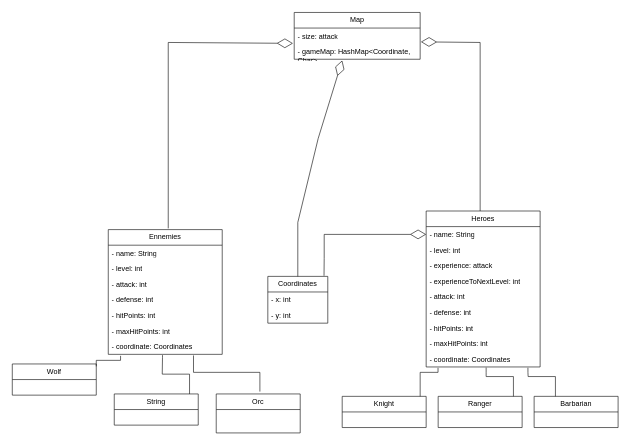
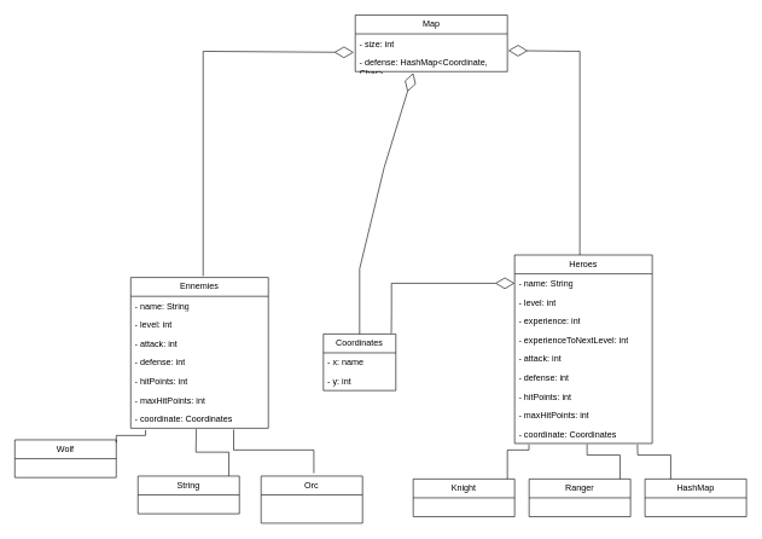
- <mxCell id="27" value="- size: attack" style="text;strokeColor=none;fillColor=none;align=left;verticalAlign=top;spacingLeft=4;spacingRight=4;overflow=hidden;rotatable=0;points=[[0,0.5],[1,0.5]];portConstraint=eastwest;whiteSpace=wrap;html=1;" vertex="1" parent="26"><mxGeometry y="26" width="210" height="26" as="geometry" /></mxCell>
+ <mxCell id="27" value="- size: int" style="text;strokeColor=none;fillColor=none;align=left;verticalAlign=top;spacingLeft=4;spacingRight=4;overflow=hidden;rotatable=0;points=[[0,0.5],[1,0.5]];portConstraint=eastwest;whiteSpace=wrap;html=1;" vertex="1" parent="26"><mxGeometry y="26" width="210" height="26" as="geometry" /></mxCell>
- <mxCell id="28" value="- gameMap: HashMap&amp;lt;Coordinate, Char&amp;gt;" style="text;strokeColor=none;fillColor=none;align=left;verticalAlign=top;spacingLeft=4;spacingRight=4;overflow=hidden;rotatable=0;points=[[0,0.5],[1,0.5]];portConstraint=eastwest;whiteSpace=wrap;html=1;" vertex="1" parent="26"><mxGeometry y="52" width="210" height="26" as="geometry" /></mxCell>
+ <mxCell id="28" value="- defense: HashMap&amp;lt;Coordinate, Char&amp;gt;" style="text;strokeColor=none;fillColor=none;align=left;verticalAlign=top;spacingLeft=4;spacingRight=4;overflow=hidden;rotatable=0;points=[[0,0.5],[1,0.5]];portConstraint=eastwest;whiteSpace=wrap;html=1;" vertex="1" parent="26"><mxGeometry y="52" width="210" height="26" as="geometry" /></mxCell>
- <mxCell id="5" value="- experience: attack" style="text;strokeColor=none;fillColor=none;align=left;verticalAlign=top;spacingLeft=4;spacingRight=4;overflow=hidden;rotatable=0;points=[[0,0.5],[1,0.5]];portConstraint=eastwest;whiteSpace=wrap;html=1;" vertex="1" parent="2"><mxGeometry y="78" width="190" height="26" as="geometry" /></mxCell>
+ <mxCell id="5" value="- experience: int" style="text;strokeColor=none;fillColor=none;align=left;verticalAlign=top;spacingLeft=4;spacingRight=4;overflow=hidden;rotatable=0;points=[[0,0.5],[1,0.5]];portConstraint=eastwest;whiteSpace=wrap;html=1;" vertex="1" parent="2"><mxGeometry y="78" width="190" height="26" as="geometry" /></mxCell>
- <mxCell id="30" value="- x: int" style="text;strokeColor=none;fillColor=none;align=left;verticalAlign=top;spacingLeft=4;spacingRight=4;overflow=hidden;rotatable=0;points=[[0,0.5],[1,0.5]];portConstraint=eastwest;whiteSpace=wrap;html=1;" vertex="1" parent="29"><mxGeometry y="26" width="100" height="26" as="geometry" /></mxCell>
+ <mxCell id="30" value="- x: name" style="text;strokeColor=none;fillColor=none;align=left;verticalAlign=top;spacingLeft=4;spacingRight=4;overflow=hidden;rotatable=0;points=[[0,0.5],[1,0.5]];portConstraint=eastwest;whiteSpace=wrap;html=1;" vertex="1" parent="29"><mxGeometry y="26" width="100" height="26" as="geometry" /></mxCell>
- <mxCell id="14" value="Barbarian" style="swimlane;fontStyle=0;childLayout=stackLayout;horizontal=1;startSize=26;fillColor=none;horizontalStack=0;resizeParent=1;resizeParentMax=0;resizeLast=0;collapsible=1;marginBottom=0;whiteSpace=wrap;html=1;" vertex="1" parent="1"><mxGeometry x="890" y="660" width="140" height="52" as="geometry" /></mxCell>
+ <mxCell id="14" value="HashMap" style="swimlane;fontStyle=0;childLayout=stackLayout;horizontal=1;startSize=26;fillColor=none;horizontalStack=0;resizeParent=1;resizeParentMax=0;resizeLast=0;collapsible=1;marginBottom=0;whiteSpace=wrap;html=1;" vertex="1" parent="1"><mxGeometry x="890" y="660" width="140" height="52" as="geometry" /></mxCell>
